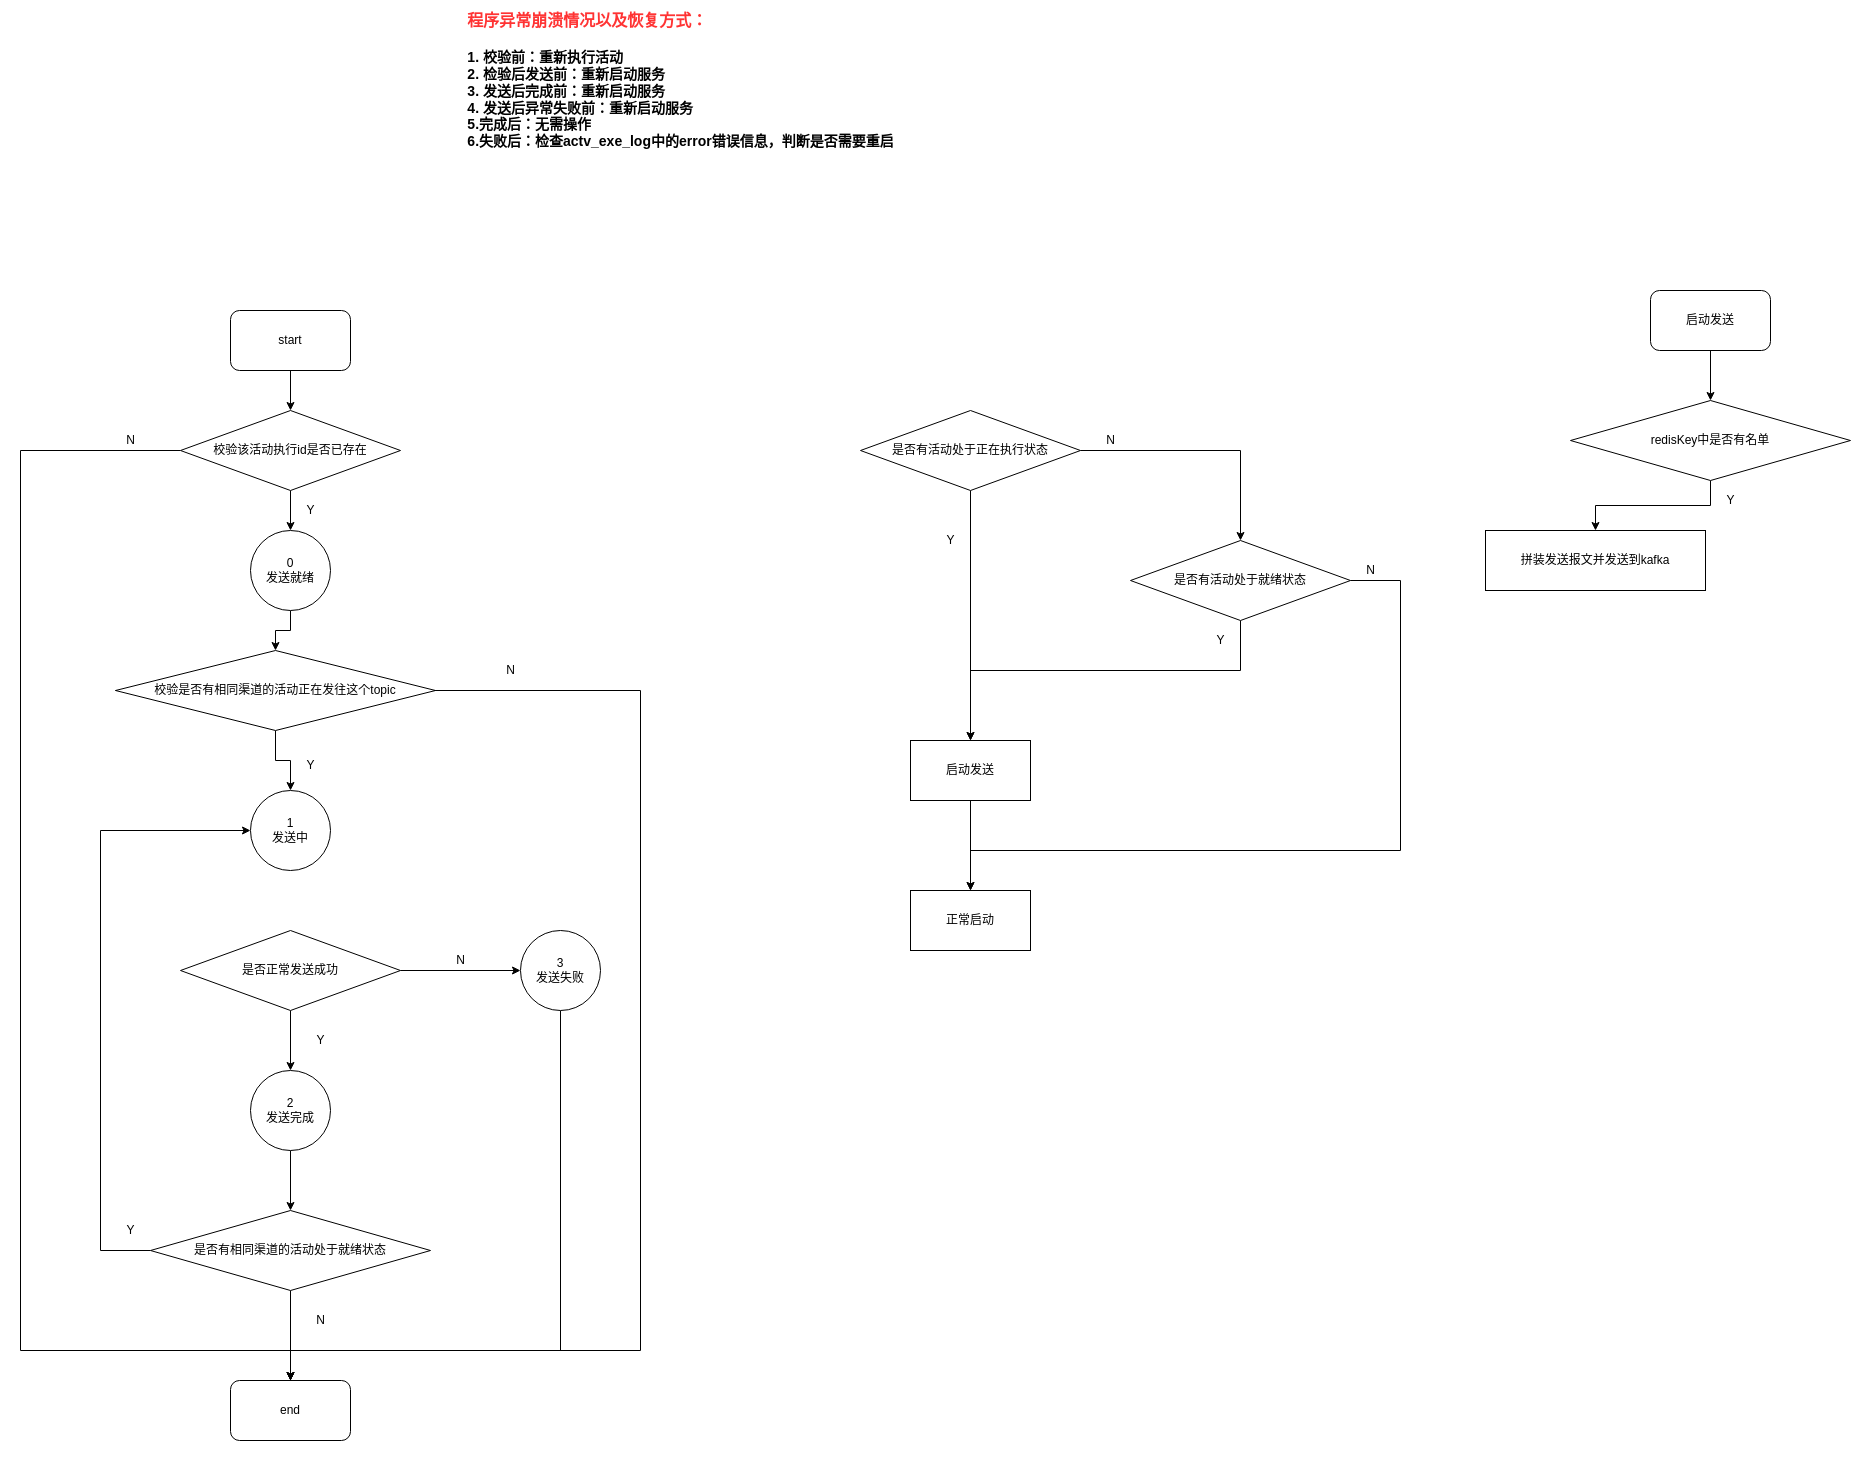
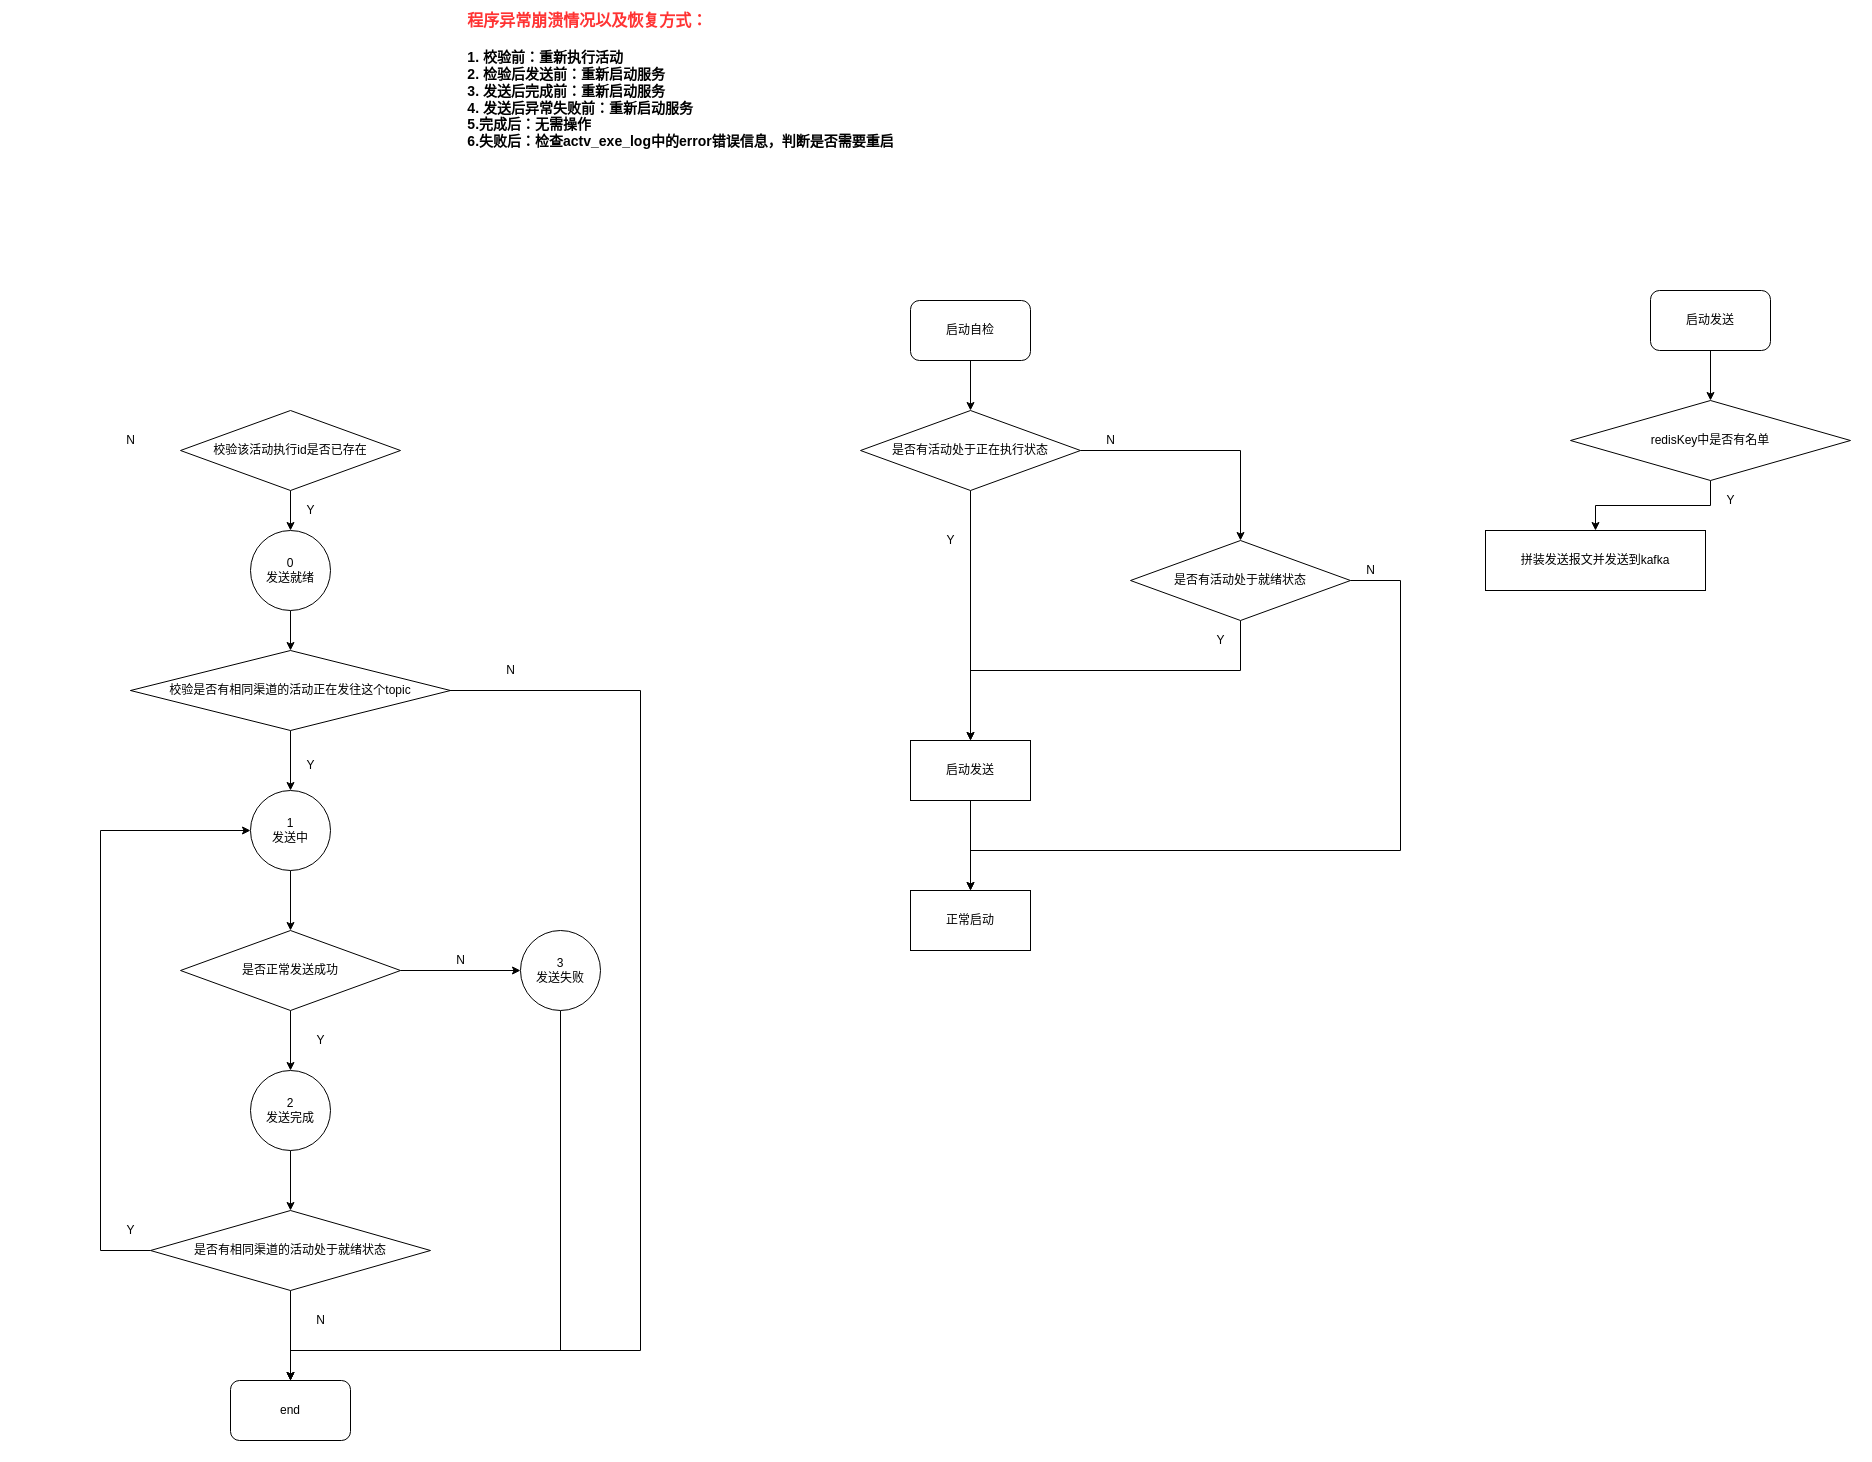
+ <mxCell id="35" value="启动自检" style="rounded=1;whiteSpace=wrap;html=1;" vertex="1" parent="1"><mxGeometry x="910" y="300" width="120" height="60" as="geometry" /></mxCell>
- <mxCell id="25" value="&lt;span&gt;start&lt;/span&gt;" style="rounded=1;whiteSpace=wrap;html=1;" vertex="1" parent="1"><mxGeometry x="230" y="310" width="120" height="60" as="geometry" /></mxCell>
+ <mxCell id="34" style="edgeStyle=orthogonalEdgeStyle;rounded=0;orthogonalLoop=1;jettySize=auto;html=1;exitX=0.5;exitY=1;exitDx=0;exitDy=0;" edge="1" parent="1" source="35" target="38"><mxGeometry relative="1" as="geometry" /></mxCell>
- <mxCell id="24" style="edgeStyle=orthogonalEdgeStyle;rounded=0;orthogonalLoop=1;jettySize=auto;html=1;exitX=0.5;exitY=1;exitDx=0;exitDy=0;" edge="1" parent="1" source="25" target="13"><mxGeometry relative="1" as="geometry" /></mxCell>
- <mxCell id="16" value="&lt;span&gt;校验是否有相同渠道的活动正在发往这个topic&lt;/span&gt;" style="rhombus;whiteSpace=wrap;html=1;" vertex="1" parent="1"><mxGeometry x="115" y="650" width="320" height="80" as="geometry" /></mxCell>
+ <mxCell id="16" value="&lt;span&gt;校验是否有相同渠道的活动正在发往这个topic&lt;/span&gt;" style="rhombus;whiteSpace=wrap;html=1;" vertex="1" parent="1"><mxGeometry x="130" y="650" width="320" height="80" as="geometry" /></mxCell>
+ <mxCell id="4" style="edgeStyle=orthogonalEdgeStyle;rounded=0;orthogonalLoop=1;jettySize=auto;html=1;exitX=0.5;exitY=1;exitDx=0;exitDy=0;" edge="1" parent="1" source="5" target="19"><mxGeometry relative="1" as="geometry" /></mxCell>
- <mxCell id="12" style="edgeStyle=orthogonalEdgeStyle;rounded=0;orthogonalLoop=1;jettySize=auto;html=1;exitX=0;exitY=0.5;exitDx=0;exitDy=0;entryX=0.5;entryY=0;entryDx=0;entryDy=0;" edge="1" parent="1" source="13" target="26"><mxGeometry relative="1" as="geometry"><Array as="points"><mxPoint x="20" y="450" /><mxPoint x="20" y="1350" /><mxPoint x="290" y="1350" /></Array></mxGeometry></mxCell>
